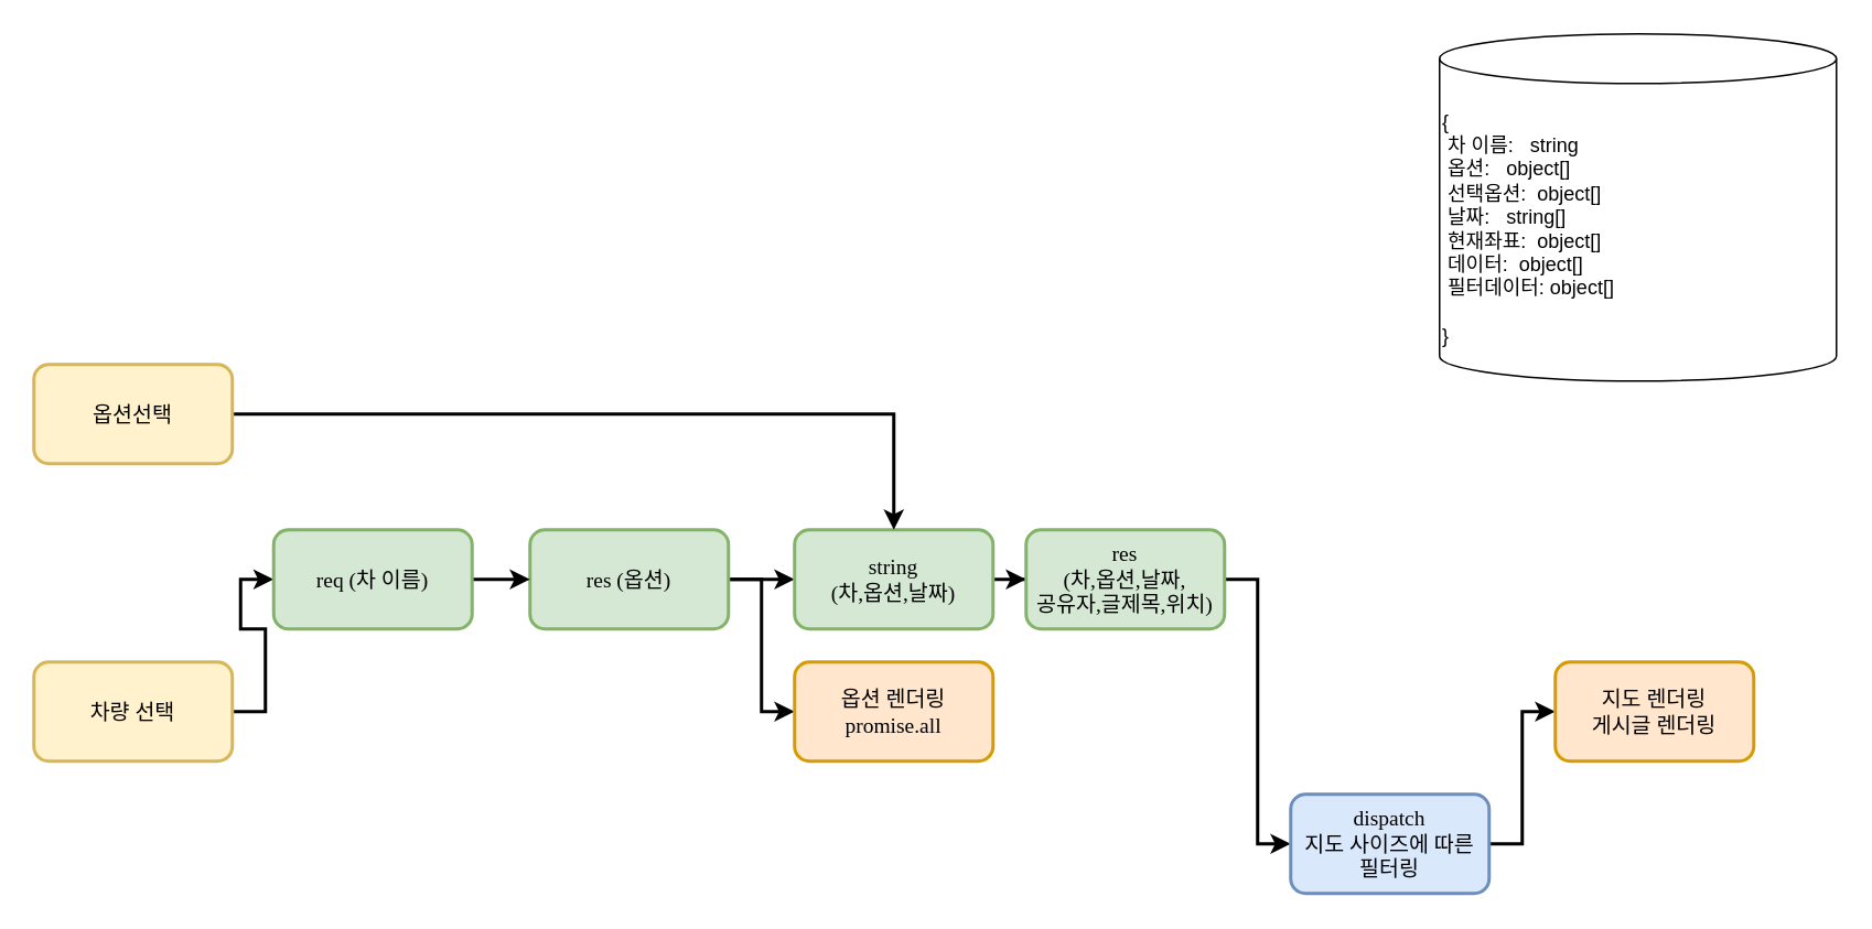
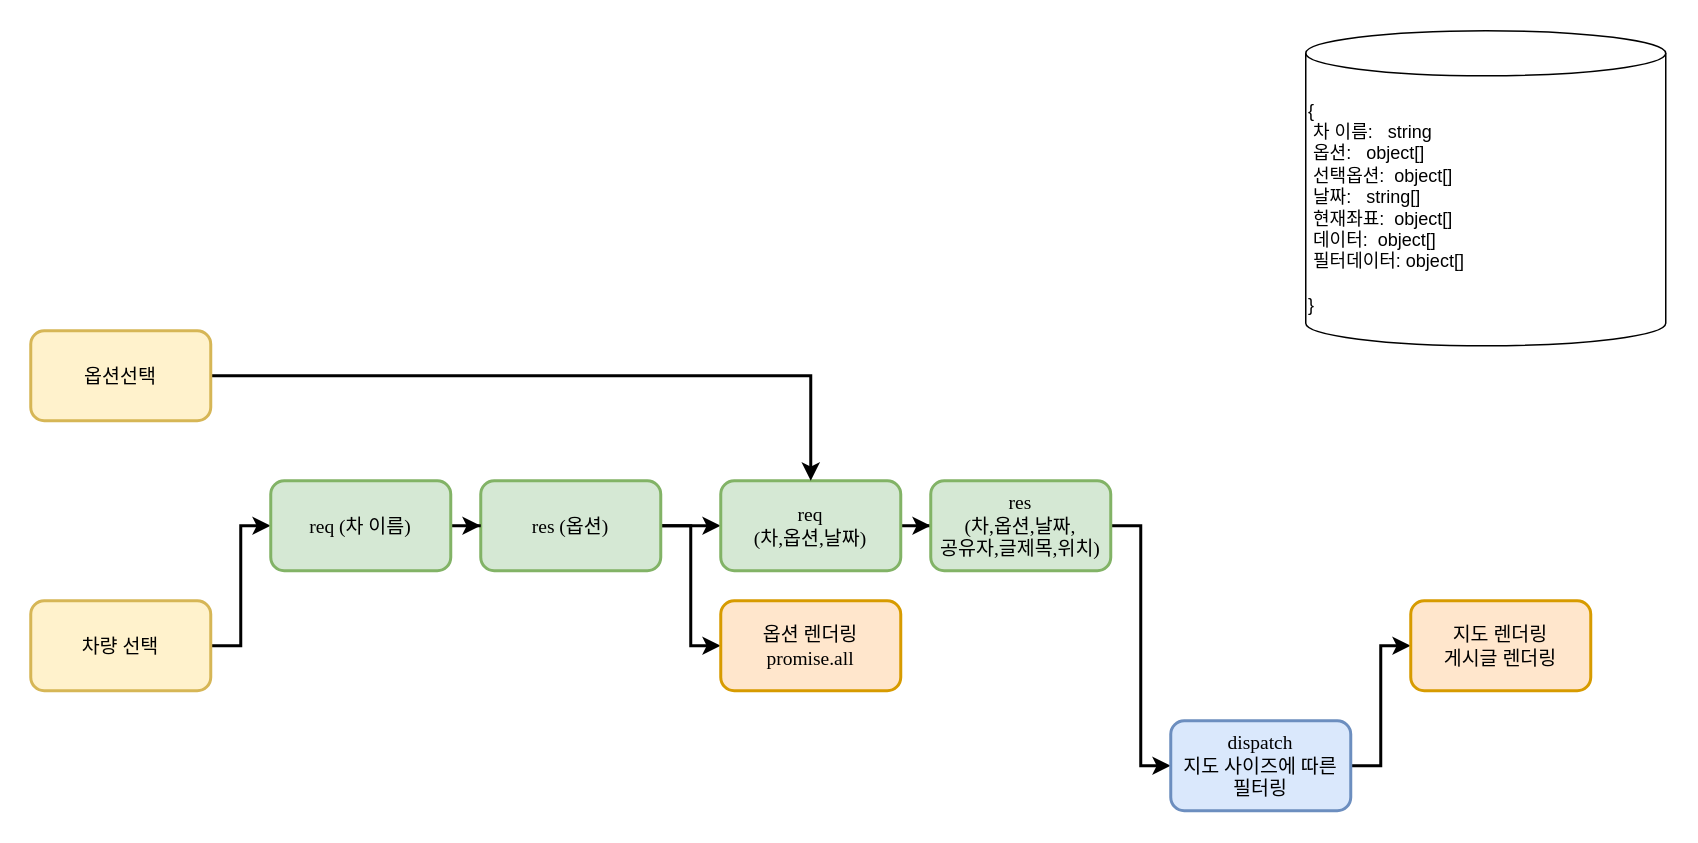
- <mxCell id="8" value="req (차 이름)" style="rounded=1;whiteSpace=wrap;html=1;fillColor=#d5e8d4;strokeColor=#82b366;strokeWidth=2;fontFamily=Jua;fontSource=https%3A%2F%2Ffonts.googleapis.com%2Fcss%3Ffamily%3DJua;fontSize=13;" parent="1" vertex="1"><mxGeometry x="165" y="320" width="120" height="60" as="geometry" /></mxCell>
+ <mxCell id="8" value="req (차 이름)" style="rounded=1;whiteSpace=wrap;html=1;fillColor=#d5e8d4;strokeColor=#82b366;strokeWidth=2;fontFamily=Jua;fontSource=https%3A%2F%2Ffonts.googleapis.com%2Fcss%3Ffamily%3DJua;fontSize=13;" parent="1" vertex="1"><mxGeometry x="180" y="320" width="120" height="60" as="geometry" /></mxCell>
- <mxCell id="11" value="string &lt;br style=&quot;font-size: 13px;&quot;&gt;(차,옵션,날짜)" style="rounded=1;whiteSpace=wrap;html=1;fillColor=#d5e8d4;strokeColor=#82b366;strokeWidth=2;fontFamily=Jua;fontSource=https%3A%2F%2Ffonts.googleapis.com%2Fcss%3Ffamily%3DJua;fontSize=13;" parent="1" vertex="1"><mxGeometry x="480" y="320" width="120" height="60" as="geometry" /></mxCell>
+ <mxCell id="11" value="req &lt;br style=&quot;font-size: 13px;&quot;&gt;(차,옵션,날짜)" style="rounded=1;whiteSpace=wrap;html=1;fillColor=#d5e8d4;strokeColor=#82b366;strokeWidth=2;fontFamily=Jua;fontSource=https%3A%2F%2Ffonts.googleapis.com%2Fcss%3Ffamily%3DJua;fontSize=13;" parent="1" vertex="1"><mxGeometry x="480" y="320" width="120" height="60" as="geometry" /></mxCell>
